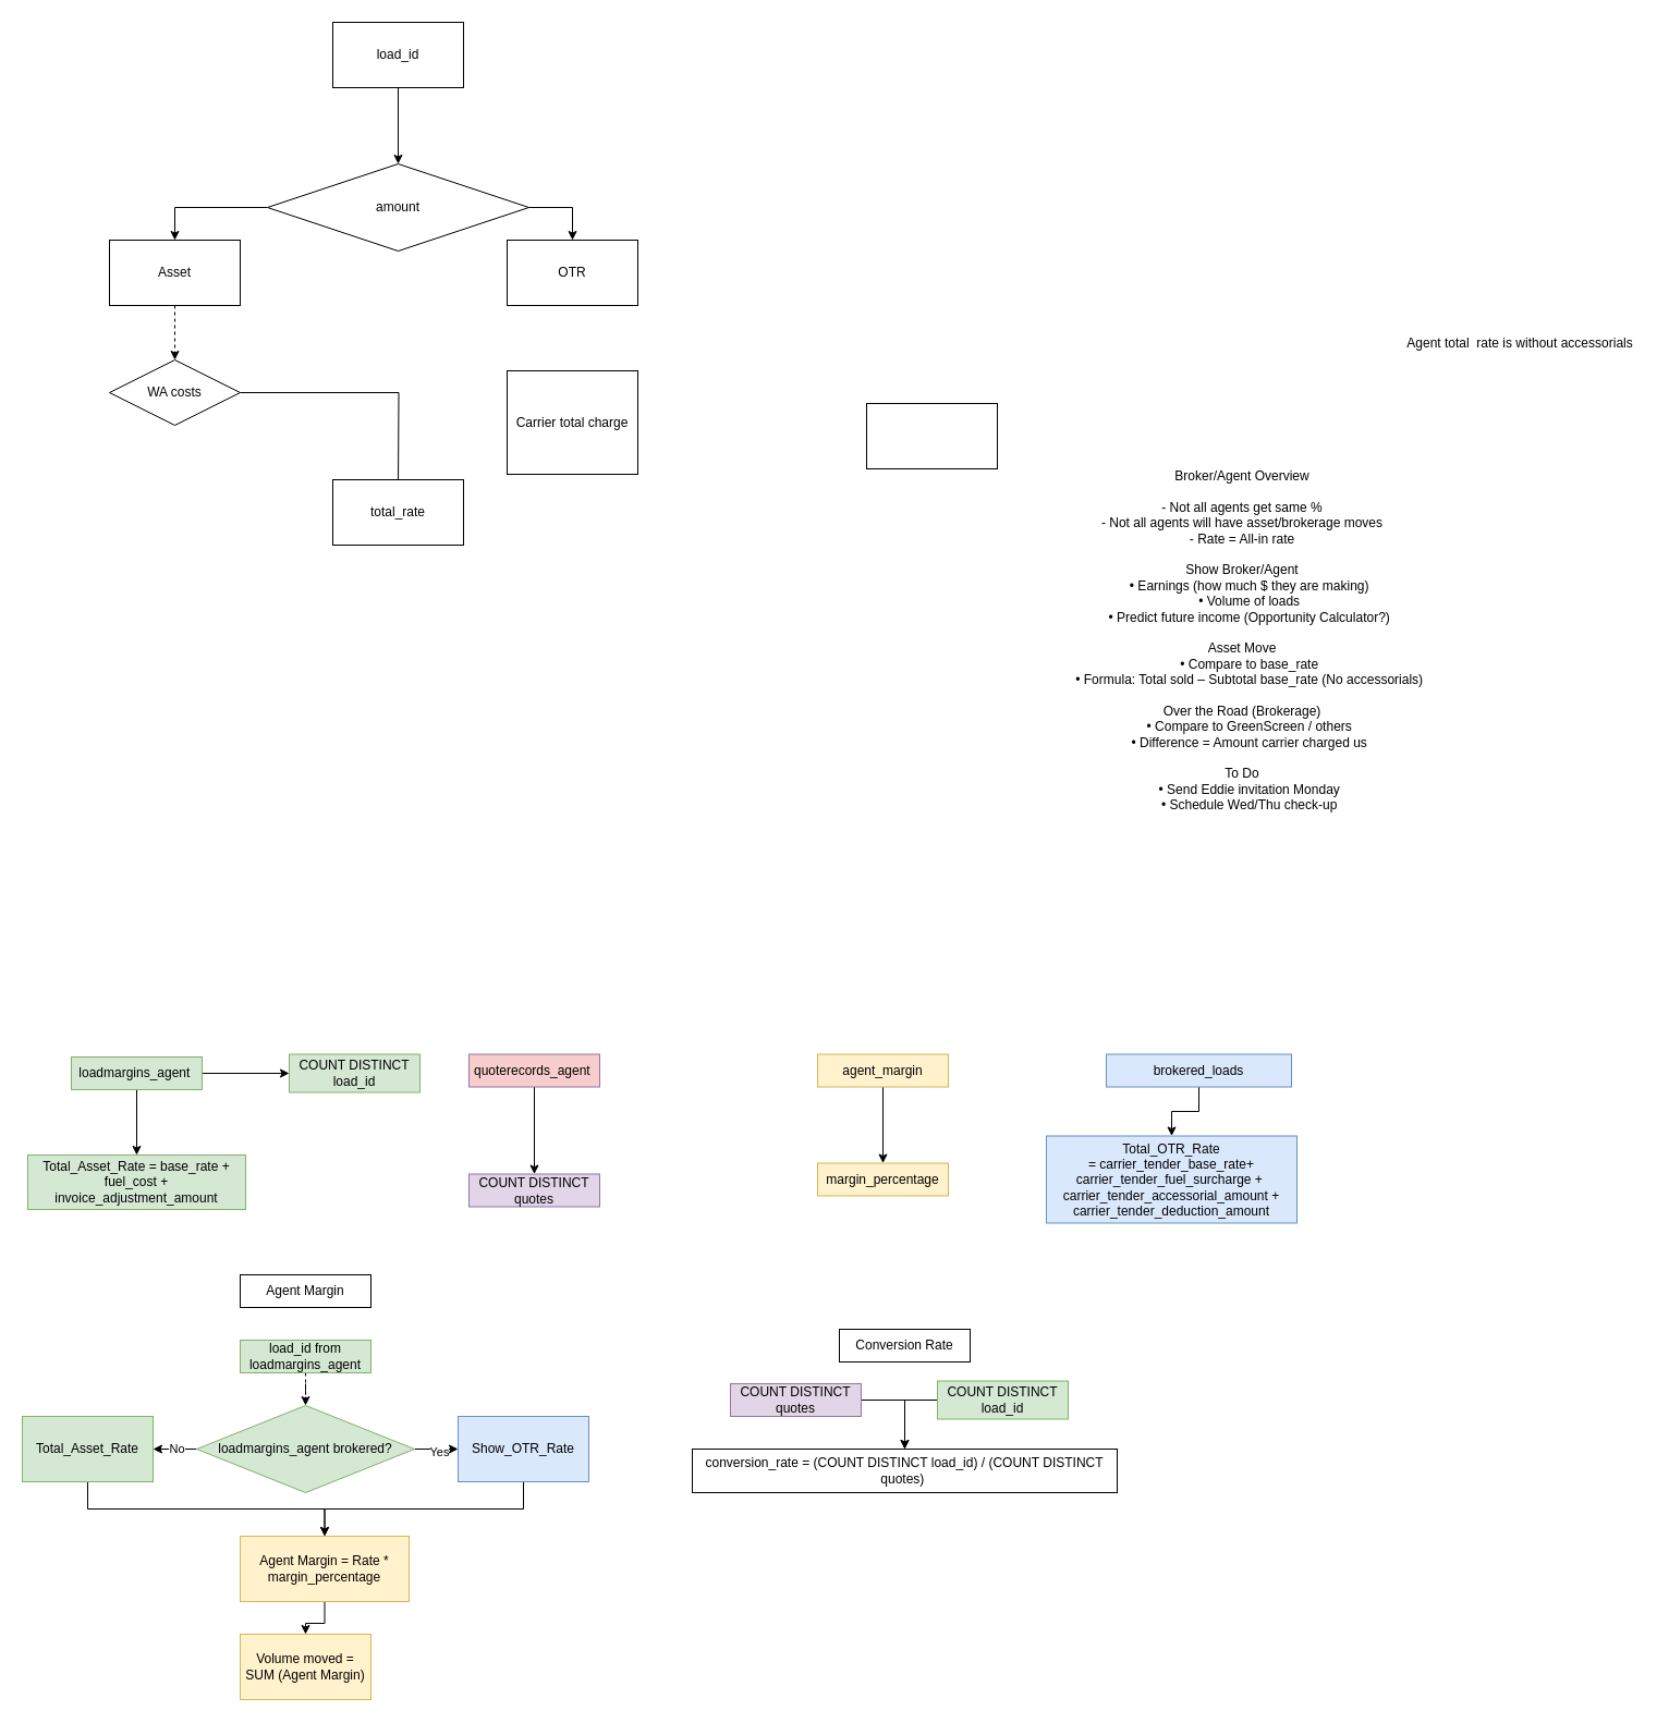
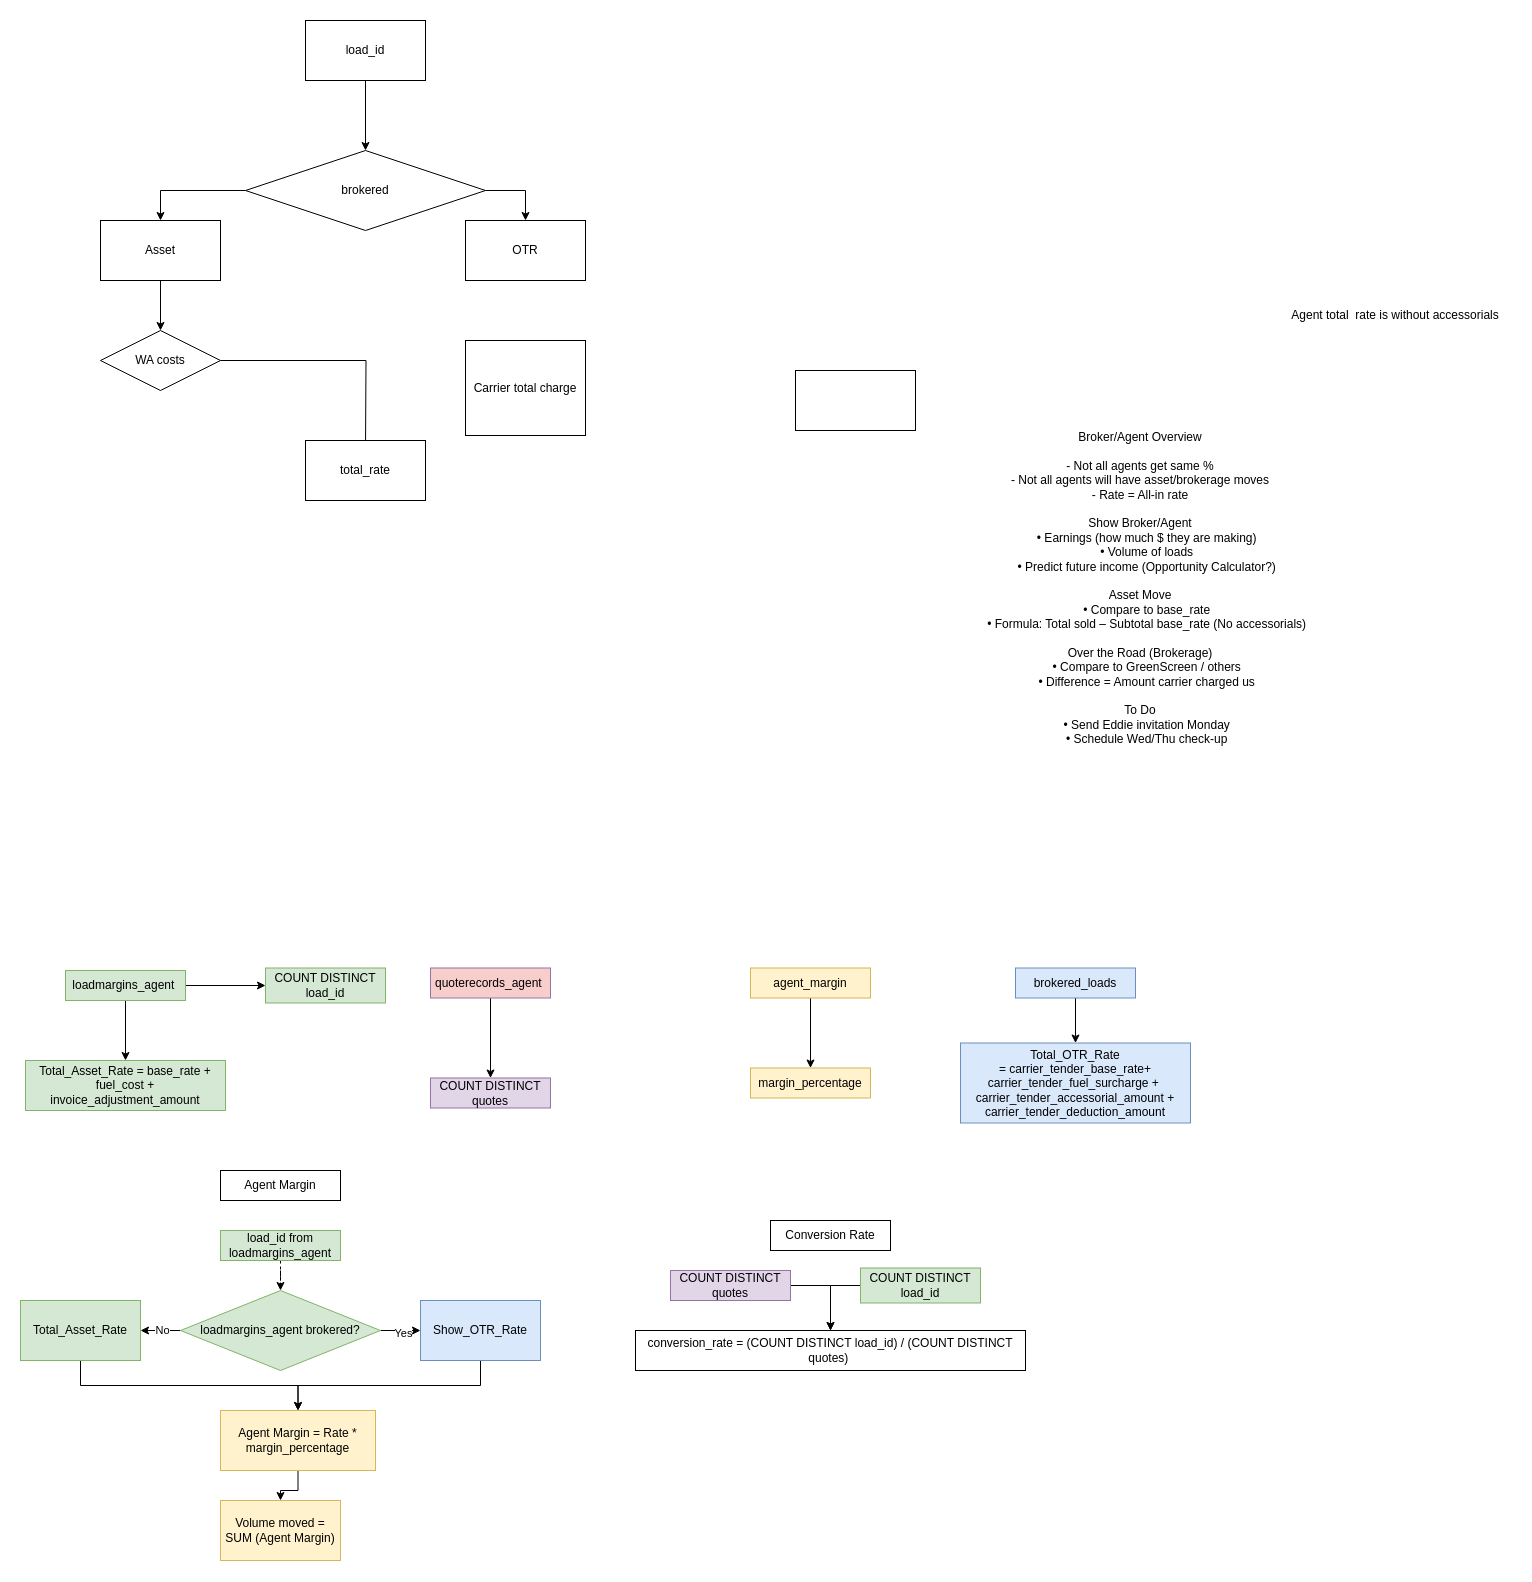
- <mxCell id="50" value="amount" style="rhombus;whiteSpace=wrap;html=1;" parent="1" vertex="1"><mxGeometry x="245" y="150" width="240" height="80" as="geometry" /></mxCell>
+ <mxCell id="50" value="brokered" style="rhombus;whiteSpace=wrap;html=1;" parent="1" vertex="1"><mxGeometry x="245" y="150" width="240" height="80" as="geometry" /></mxCell>
- <mxCell id="40" style="edgeStyle=orthogonalEdgeStyle;rounded=0;orthogonalLoop=1;jettySize=auto;html=1;dashed=1;" parent="1" source="41" target="45" edge="1"><mxGeometry relative="1" as="geometry" /></mxCell>
+ <mxCell id="40" style="edgeStyle=orthogonalEdgeStyle;rounded=0;orthogonalLoop=1;jettySize=auto;html=1;" parent="1" source="41" target="45" edge="1"><mxGeometry relative="1" as="geometry" /></mxCell>
- <mxCell id="10" value="brokered_loads" style="rounded=0;whiteSpace=wrap;html=1;fillColor=#dae8fc;strokeColor=#6c8ebf;" parent="1" vertex="1"><mxGeometry x="1015" y="967.5" width="170" height="30" as="geometry" /></mxCell>
+ <mxCell id="10" value="brokered_loads" style="rounded=0;whiteSpace=wrap;html=1;fillColor=#dae8fc;strokeColor=#6c8ebf;" parent="1" vertex="1"><mxGeometry x="1015" y="967.5" width="120" height="30" as="geometry" /></mxCell>
